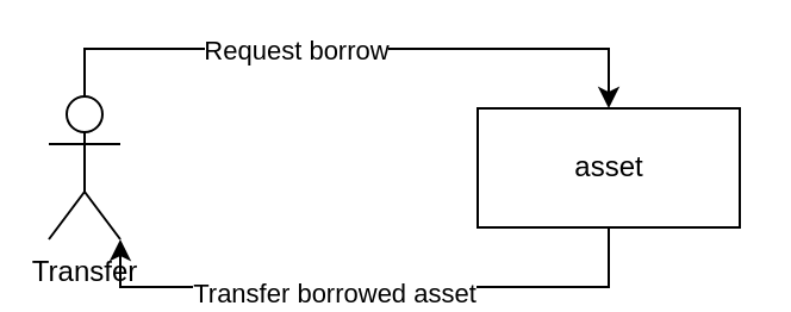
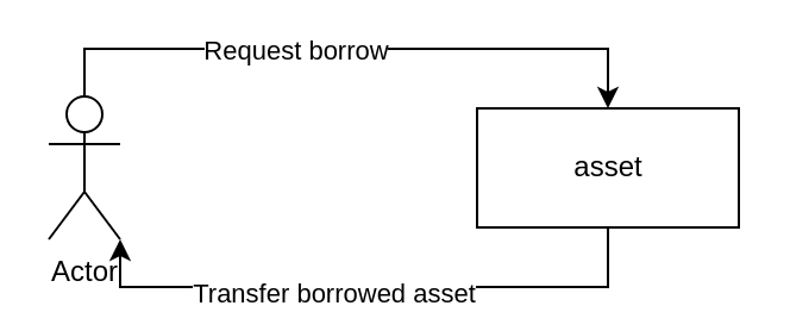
- <mxCell id="4" value="Transfer" style="shape=umlActor;verticalLabelPosition=bottom;verticalAlign=top;html=1;" vertex="1" parent="1"><mxGeometry x="20" y="40" width="30" height="60" as="geometry" /></mxCell>
+ <mxCell id="4" value="Actor" style="shape=umlActor;verticalLabelPosition=bottom;verticalAlign=top;html=1;" vertex="1" parent="1"><mxGeometry x="20" y="40" width="30" height="60" as="geometry" /></mxCell>
